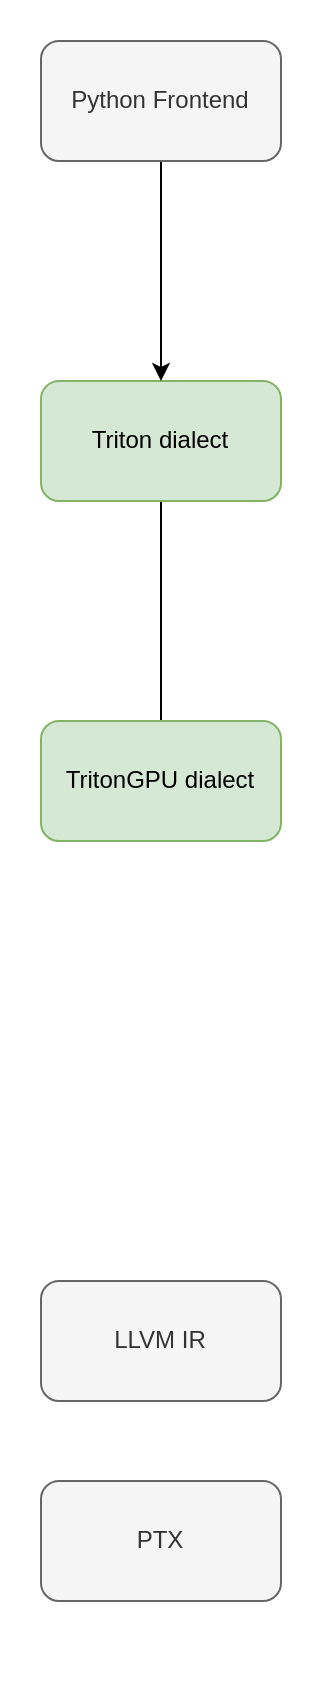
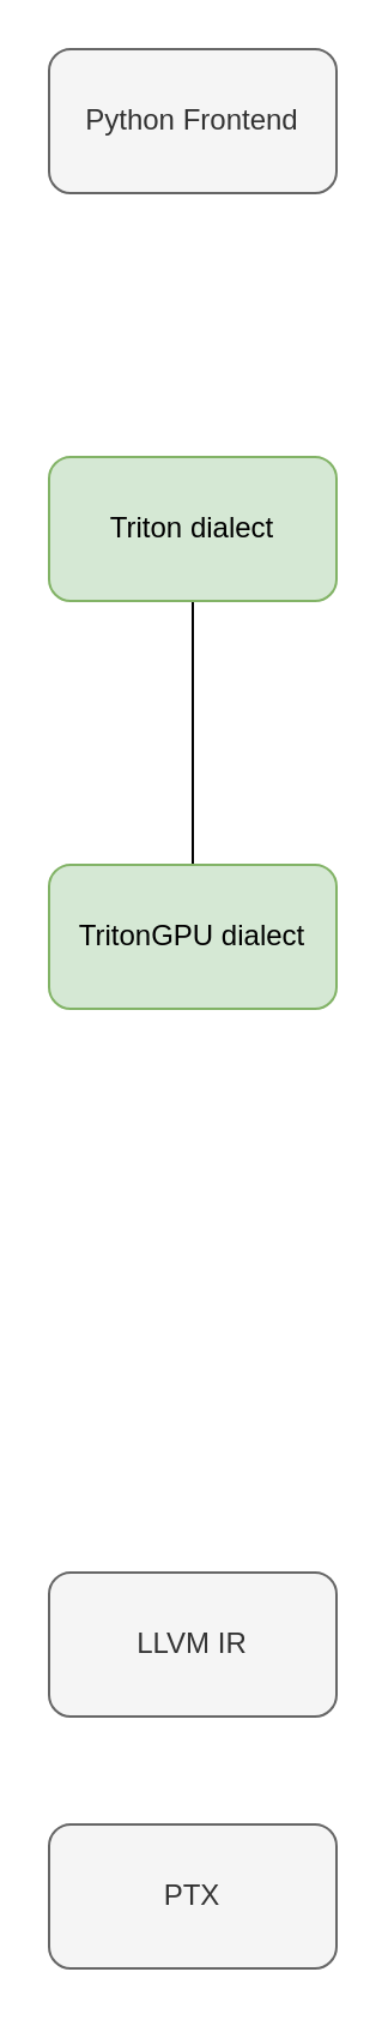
- <mxCell id="5" value="" style="edgeStyle=orthogonalEdgeStyle;rounded=0;orthogonalLoop=1;jettySize=auto;html=1;" edge="1" parent="1" source="6" target="3"><mxGeometry relative="1" as="geometry" /></mxCell>
- <mxCell id="7" value="LLVM IR" style="rounded=1;whiteSpace=wrap;html=1;fillColor=#f5f5f5;strokeColor=#666666;fontColor=#333333;" vertex="1" parent="1"><mxGeometry x="20" y="640" width="120" height="60" as="geometry" /></mxCell>
+ <mxCell id="7" value="LLVM IR" style="rounded=1;whiteSpace=wrap;html=1;fillColor=#f5f5f5;strokeColor=#666666;fontColor=#333333;" vertex="1" parent="1"><mxGeometry x="20" y="655" width="120" height="60" as="geometry" /></mxCell>
- <mxCell id="8" value="PTX" style="rounded=1;whiteSpace=wrap;html=1;fillColor=#f5f5f5;strokeColor=#666666;fontColor=#333333;" vertex="1" parent="1"><mxGeometry x="20" y="740" width="120" height="60" as="geometry" /></mxCell>
+ <mxCell id="8" value="PTX" style="rounded=1;whiteSpace=wrap;html=1;fillColor=#f5f5f5;strokeColor=#666666;fontColor=#333333;" vertex="1" parent="1"><mxGeometry x="20" y="760" width="120" height="60" as="geometry" /></mxCell>
